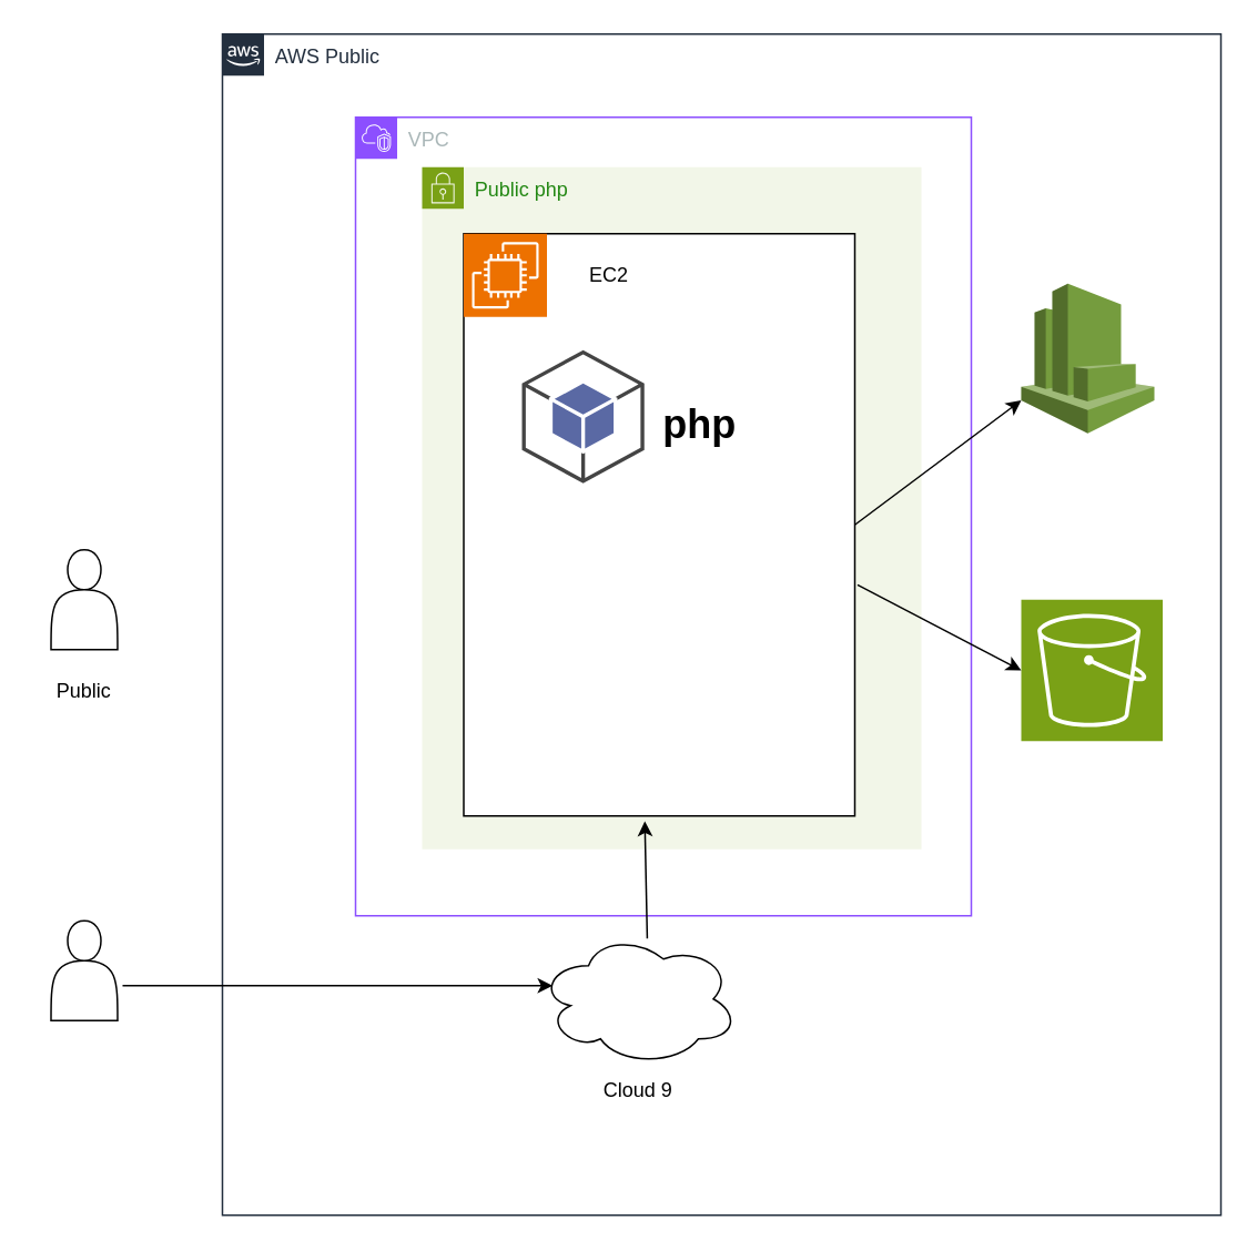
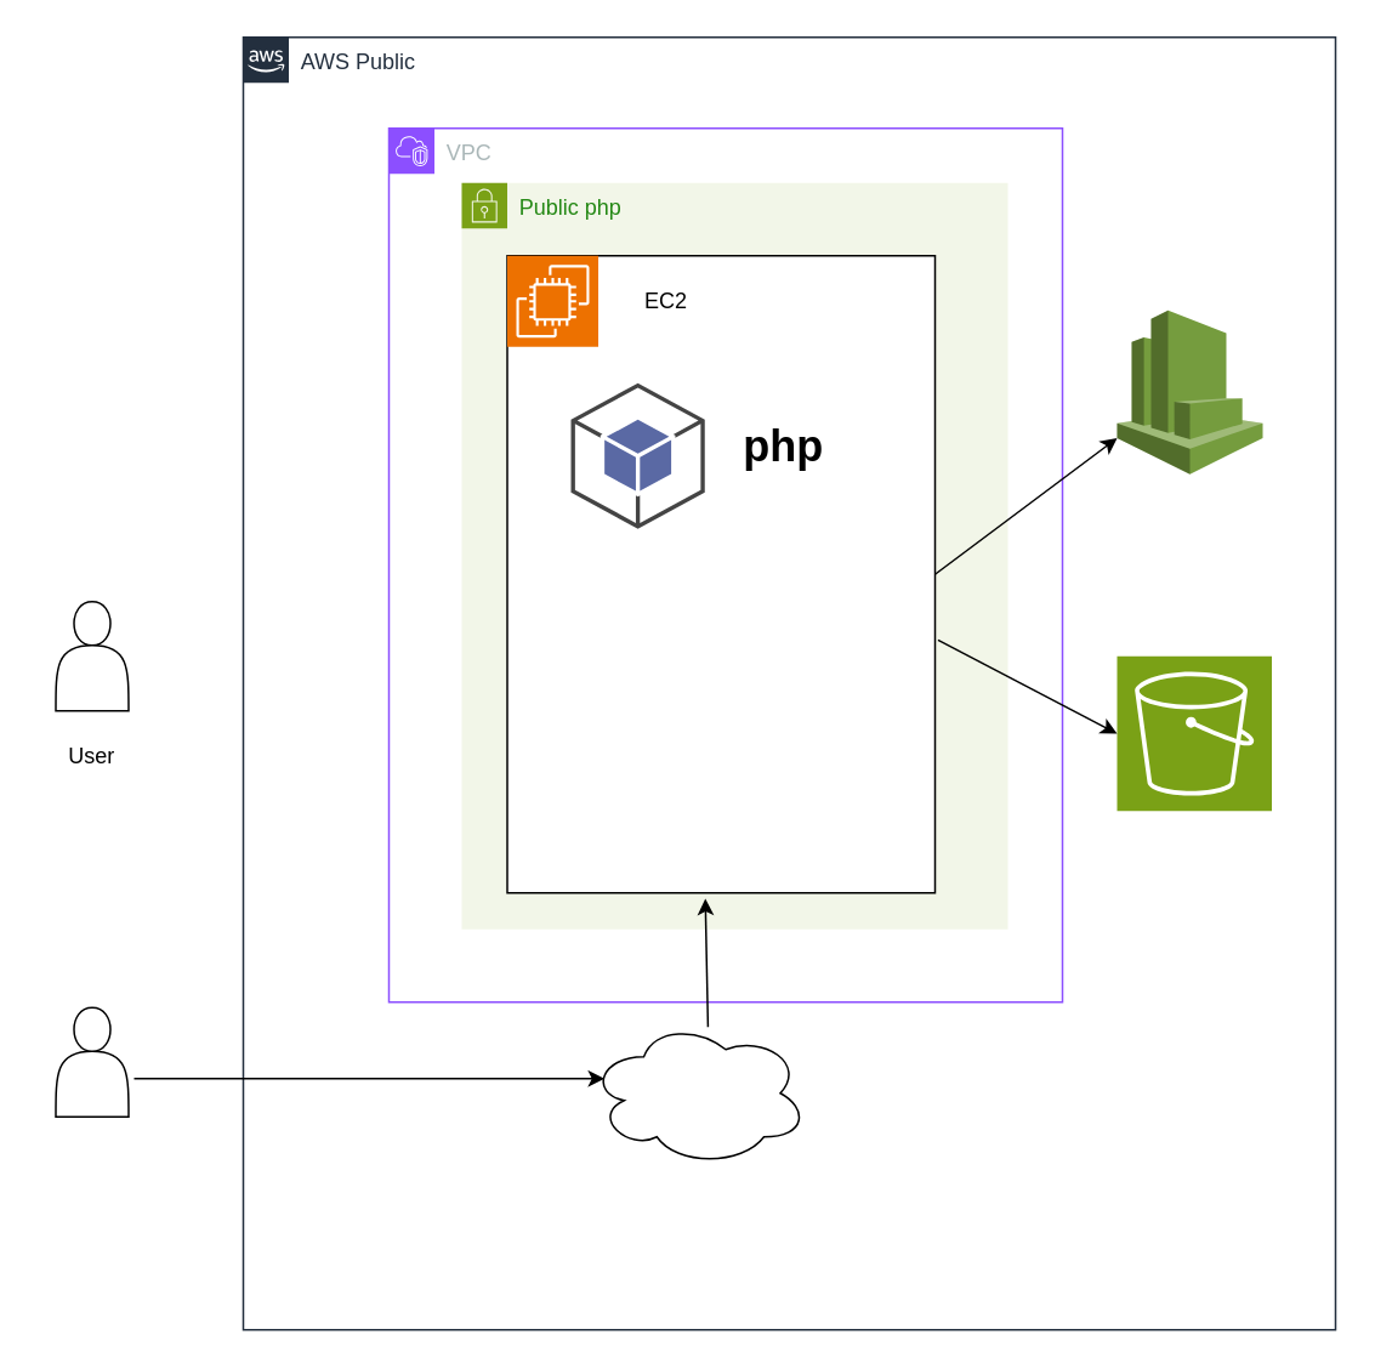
- <mxCell id="9" value="&lt;h1&gt;php&lt;/h1&gt;" style="text;html=1;strokeColor=none;fillColor=none;spacing=5;spacingTop=-20;whiteSpace=wrap;overflow=hidden;rounded=0;" vertex="1" parent="4"><mxGeometry x="140" y="135" width="60" height="50" as="geometry" /></mxCell>
+ <mxCell id="9" value="&lt;h1&gt;php&lt;/h1&gt;" style="text;html=1;strokeColor=none;fillColor=none;spacing=5;spacingTop=-20;whiteSpace=wrap;overflow=hidden;rounded=0;" vertex="1" parent="4"><mxGeometry x="150" y="125" width="60" height="50" as="geometry" /></mxCell>
- <mxCell id="19" value="Public" style="text;html=1;strokeColor=none;fillColor=none;align=center;verticalAlign=middle;whiteSpace=wrap;rounded=0;" vertex="1" parent="1"><mxGeometry x="20" y="400" width="60" height="30" as="geometry" /></mxCell>
+ <mxCell id="19" value="User" style="text;html=1;strokeColor=none;fillColor=none;align=center;verticalAlign=middle;whiteSpace=wrap;rounded=0;" vertex="1" parent="1"><mxGeometry x="20" y="400" width="60" height="30" as="geometry" /></mxCell>
- <mxCell id="11" value="Cloud 9" style="text;html=1;strokeColor=none;fillColor=none;align=center;verticalAlign=middle;whiteSpace=wrap;rounded=0;" vertex="1" parent="2"><mxGeometry x="220" y="620" width="60" height="30" as="geometry" /></mxCell>
